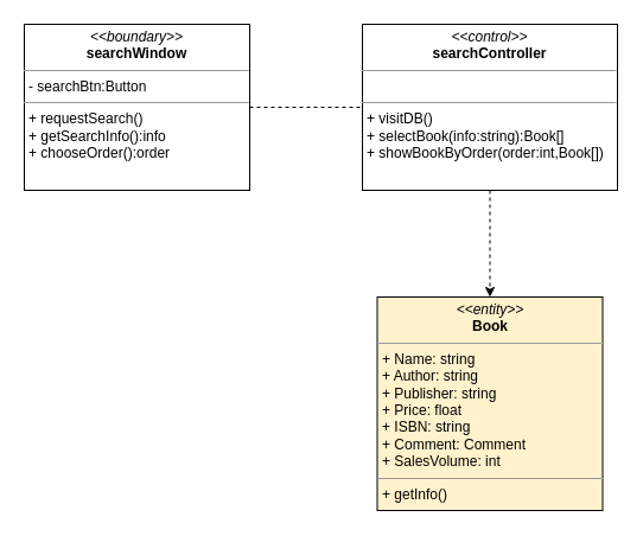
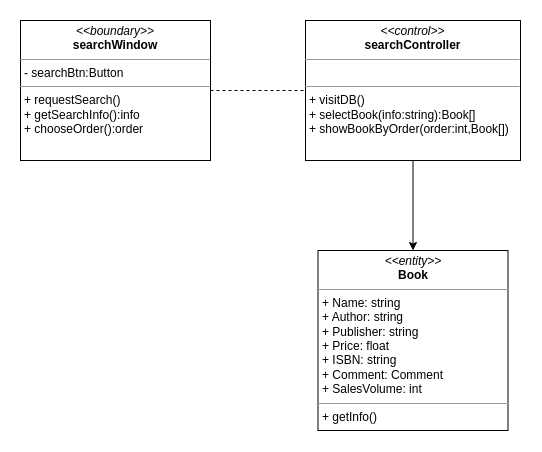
- <mxCell id="4" style="edgeStyle=none;rounded=0;orthogonalLoop=1;jettySize=auto;html=1;exitX=0.5;exitY=1;exitDx=0;exitDy=0;entryX=0.5;entryY=0;entryDx=0;entryDy=0;startArrow=none;startFill=0;endArrow=classic;endFill=1;dashed=1;" parent="1" source="5" target="6" edge="1"><mxGeometry relative="1" as="geometry" /></mxCell>
+ <mxCell id="4" style="edgeStyle=none;rounded=0;orthogonalLoop=1;jettySize=auto;html=1;exitX=0.5;exitY=1;exitDx=0;exitDy=0;entryX=0.5;entryY=0;entryDx=0;entryDy=0;startArrow=none;startFill=0;endArrow=classic;endFill=1;dashed=0;" parent="1" source="5" target="6" edge="1"><mxGeometry relative="1" as="geometry" /></mxCell>
- <mxCell id="6" value="&lt;p style=&quot;margin: 0px ; margin-top: 4px ; text-align: center&quot;&gt;&lt;i&gt;&amp;lt;&amp;lt;entity&amp;gt;&amp;gt;&lt;/i&gt;&lt;br&gt;&lt;b&gt;Book&lt;/b&gt;&lt;/p&gt;&lt;hr size=&quot;1&quot;&gt;&lt;p style=&quot;margin: 0px ; margin-left: 4px&quot;&gt;+&amp;nbsp;Name: string&lt;br&gt;+ Author: string&lt;/p&gt;&lt;p style=&quot;margin: 0px ; margin-left: 4px&quot;&gt;+&amp;nbsp;Publisher: string&lt;/p&gt;&lt;p style=&quot;margin: 0px ; margin-left: 4px&quot;&gt;+&amp;nbsp;Price: float&lt;/p&gt;&lt;p style=&quot;margin: 0px ; margin-left: 4px&quot;&gt;+&amp;nbsp;ISBN: string&lt;/p&gt;&lt;p style=&quot;margin: 0px ; margin-left: 4px&quot;&gt;+&amp;nbsp;Comment: Comment&lt;/p&gt;&lt;p style=&quot;margin: 0px ; margin-left: 4px&quot;&gt;+&amp;nbsp;SalesVolume: int&lt;/p&gt;&lt;hr size=&quot;1&quot;&gt;&lt;p style=&quot;margin: 0px ; margin-left: 4px&quot;&gt;+ getInfo()&lt;/p&gt;" style="verticalAlign=top;align=left;overflow=fill;fontSize=12;fontFamily=Helvetica;html=1;fillColor=#fff2cc;" parent="1" vertex="1"><mxGeometry x="317.5" y="250" width="190" height="180" as="geometry" /></mxCell>
+ <mxCell id="6" value="&lt;p style=&quot;margin: 0px ; margin-top: 4px ; text-align: center&quot;&gt;&lt;i&gt;&amp;lt;&amp;lt;entity&amp;gt;&amp;gt;&lt;/i&gt;&lt;br&gt;&lt;b&gt;Book&lt;/b&gt;&lt;/p&gt;&lt;hr size=&quot;1&quot;&gt;&lt;p style=&quot;margin: 0px ; margin-left: 4px&quot;&gt;+&amp;nbsp;Name: string&lt;br&gt;+ Author: string&lt;/p&gt;&lt;p style=&quot;margin: 0px ; margin-left: 4px&quot;&gt;+&amp;nbsp;Publisher: string&lt;/p&gt;&lt;p style=&quot;margin: 0px ; margin-left: 4px&quot;&gt;+&amp;nbsp;Price: float&lt;/p&gt;&lt;p style=&quot;margin: 0px ; margin-left: 4px&quot;&gt;+&amp;nbsp;ISBN: string&lt;/p&gt;&lt;p style=&quot;margin: 0px ; margin-left: 4px&quot;&gt;+&amp;nbsp;Comment: Comment&lt;/p&gt;&lt;p style=&quot;margin: 0px ; margin-left: 4px&quot;&gt;+&amp;nbsp;SalesVolume: int&lt;/p&gt;&lt;hr size=&quot;1&quot;&gt;&lt;p style=&quot;margin: 0px ; margin-left: 4px&quot;&gt;+ getInfo()&lt;/p&gt;" style="verticalAlign=top;align=left;overflow=fill;fontSize=12;fontFamily=Helvetica;html=1;" parent="1" vertex="1"><mxGeometry x="317.5" y="250" width="190" height="180" as="geometry" /></mxCell>
